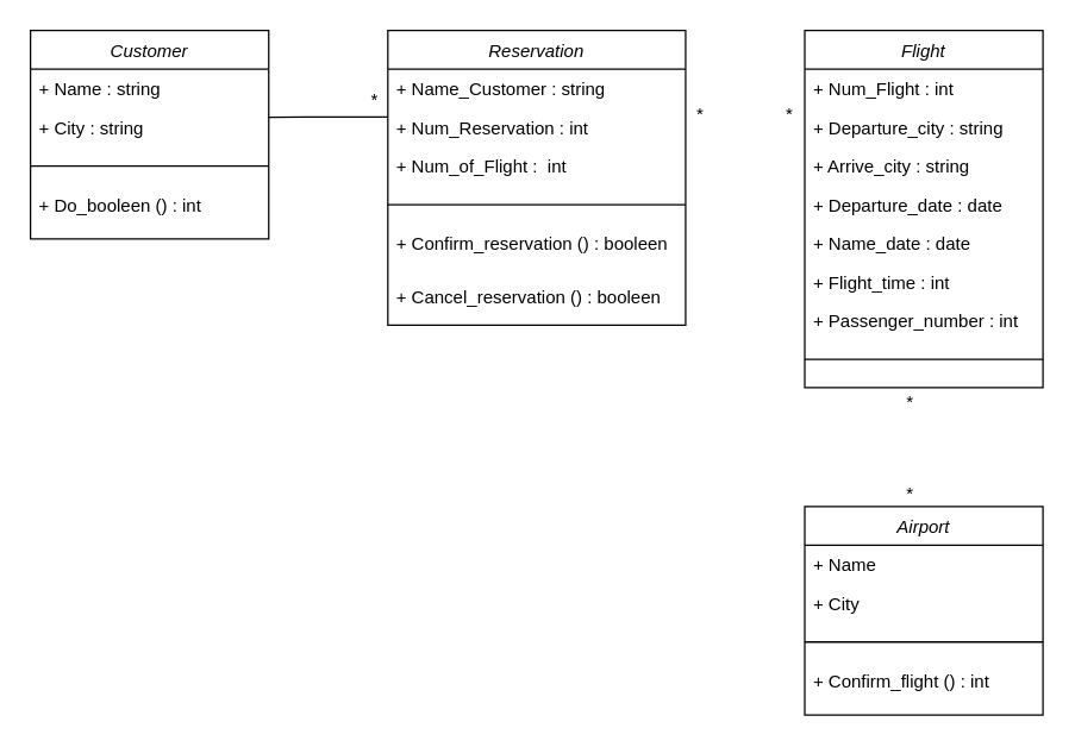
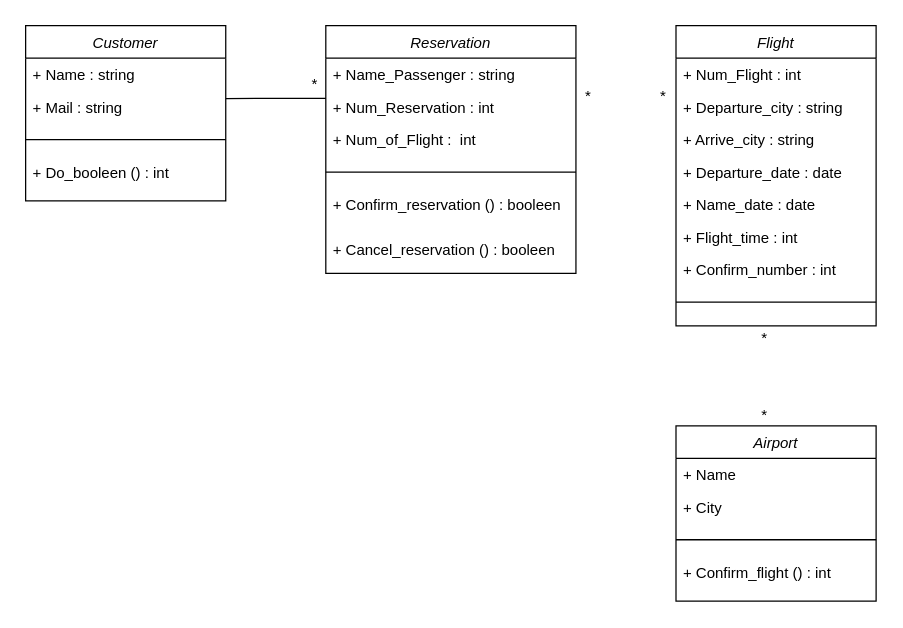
- <mxCell id="8" value="+ Name_Customer : string" style="text;align=left;verticalAlign=top;spacingLeft=4;spacingRight=4;overflow=hidden;rotatable=0;points=[[0,0.5],[1,0.5]];portConstraint=eastwest;" parent="7" vertex="1"><mxGeometry y="26" width="200" height="26" as="geometry" /></mxCell>
+ <mxCell id="8" value="+ Name_Passenger : string" style="text;align=left;verticalAlign=top;spacingLeft=4;spacingRight=4;overflow=hidden;rotatable=0;points=[[0,0.5],[1,0.5]];portConstraint=eastwest;" parent="7" vertex="1"><mxGeometry y="26" width="200" height="26" as="geometry" /></mxCell>
- <mxCell id="4" value="+ City : string" style="text;align=left;verticalAlign=top;spacingLeft=4;spacingRight=4;overflow=hidden;rotatable=0;points=[[0,0.5],[1,0.5]];portConstraint=eastwest;" parent="2" vertex="1"><mxGeometry y="52" width="160" height="26" as="geometry" /></mxCell>
+ <mxCell id="4" value="+ Mail : string" style="text;align=left;verticalAlign=top;spacingLeft=4;spacingRight=4;overflow=hidden;rotatable=0;points=[[0,0.5],[1,0.5]];portConstraint=eastwest;" parent="2" vertex="1"><mxGeometry y="52" width="160" height="26" as="geometry" /></mxCell>
- <mxCell id="23" value="+ Passenger_number : int" style="text;align=left;verticalAlign=top;spacingLeft=4;spacingRight=4;overflow=hidden;rotatable=0;points=[[0,0.5],[1,0.5]];portConstraint=eastwest;" parent="16" vertex="1"><mxGeometry y="182" width="160" height="26" as="geometry" /></mxCell>
+ <mxCell id="23" value="+ Confirm_number : int" style="text;align=left;verticalAlign=top;spacingLeft=4;spacingRight=4;overflow=hidden;rotatable=0;points=[[0,0.5],[1,0.5]];portConstraint=eastwest;" parent="16" vertex="1"><mxGeometry y="182" width="160" height="26" as="geometry" /></mxCell>
